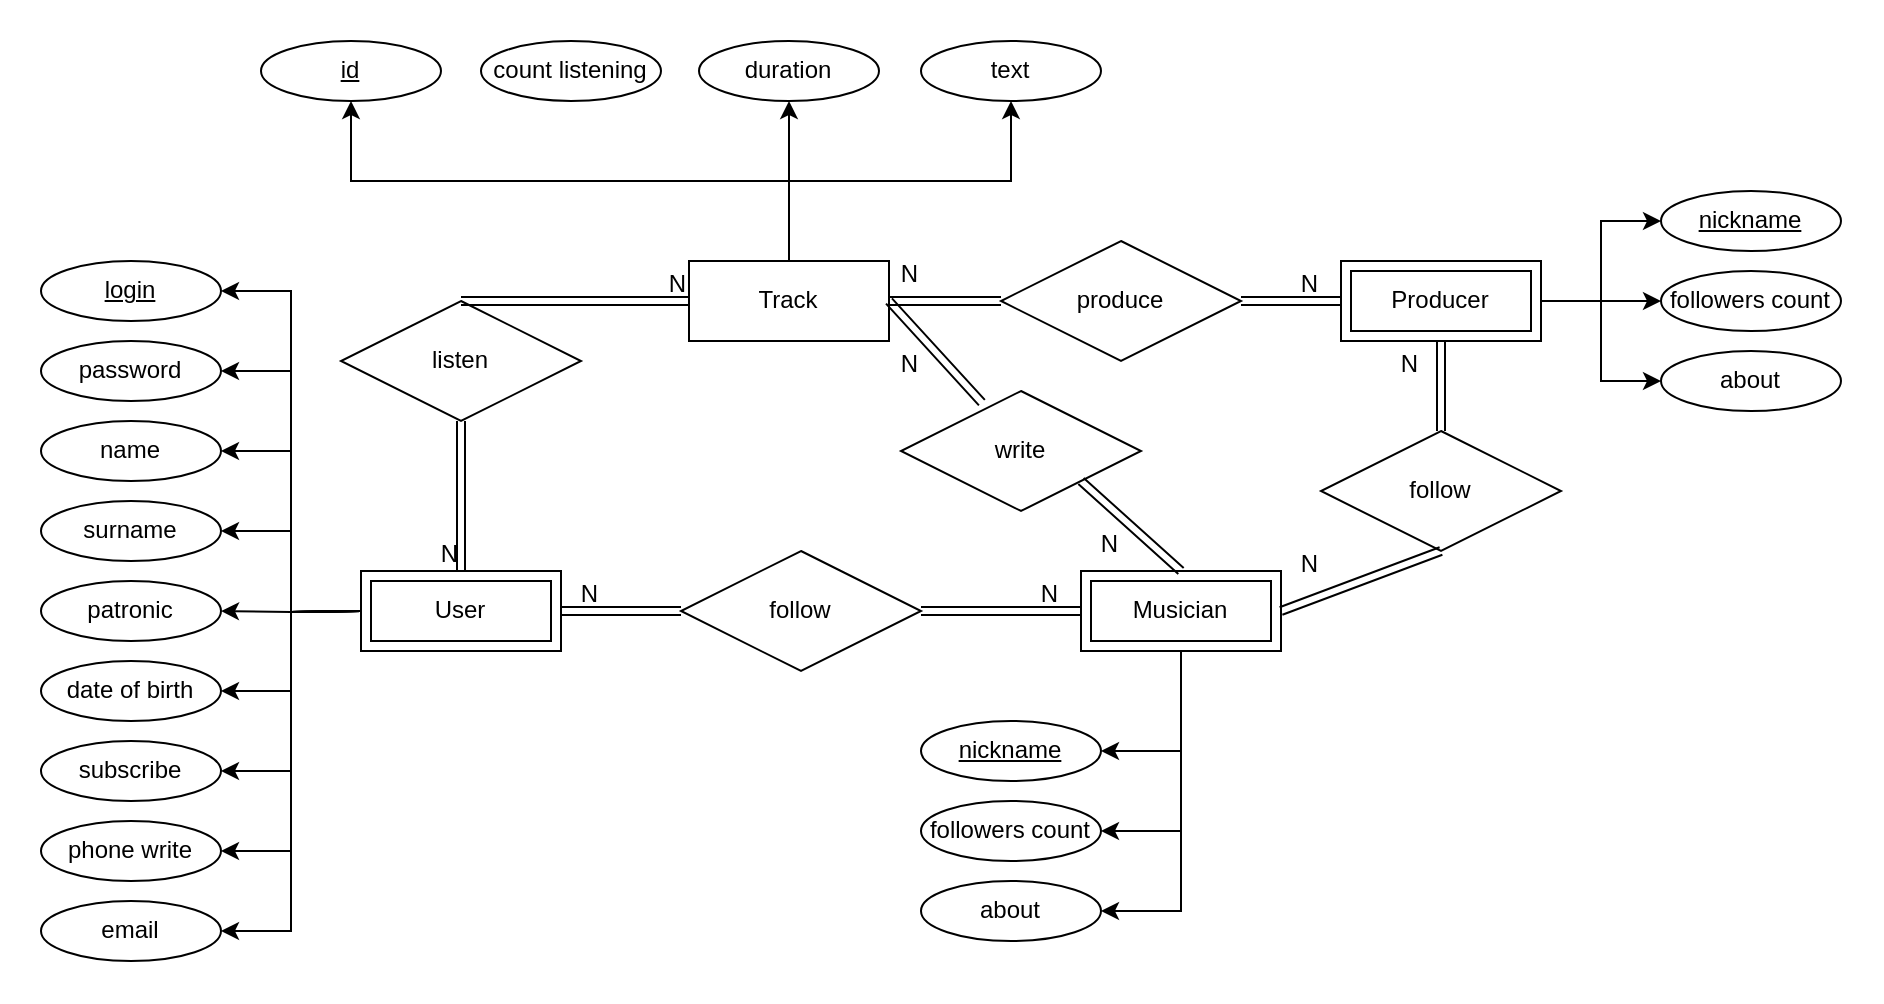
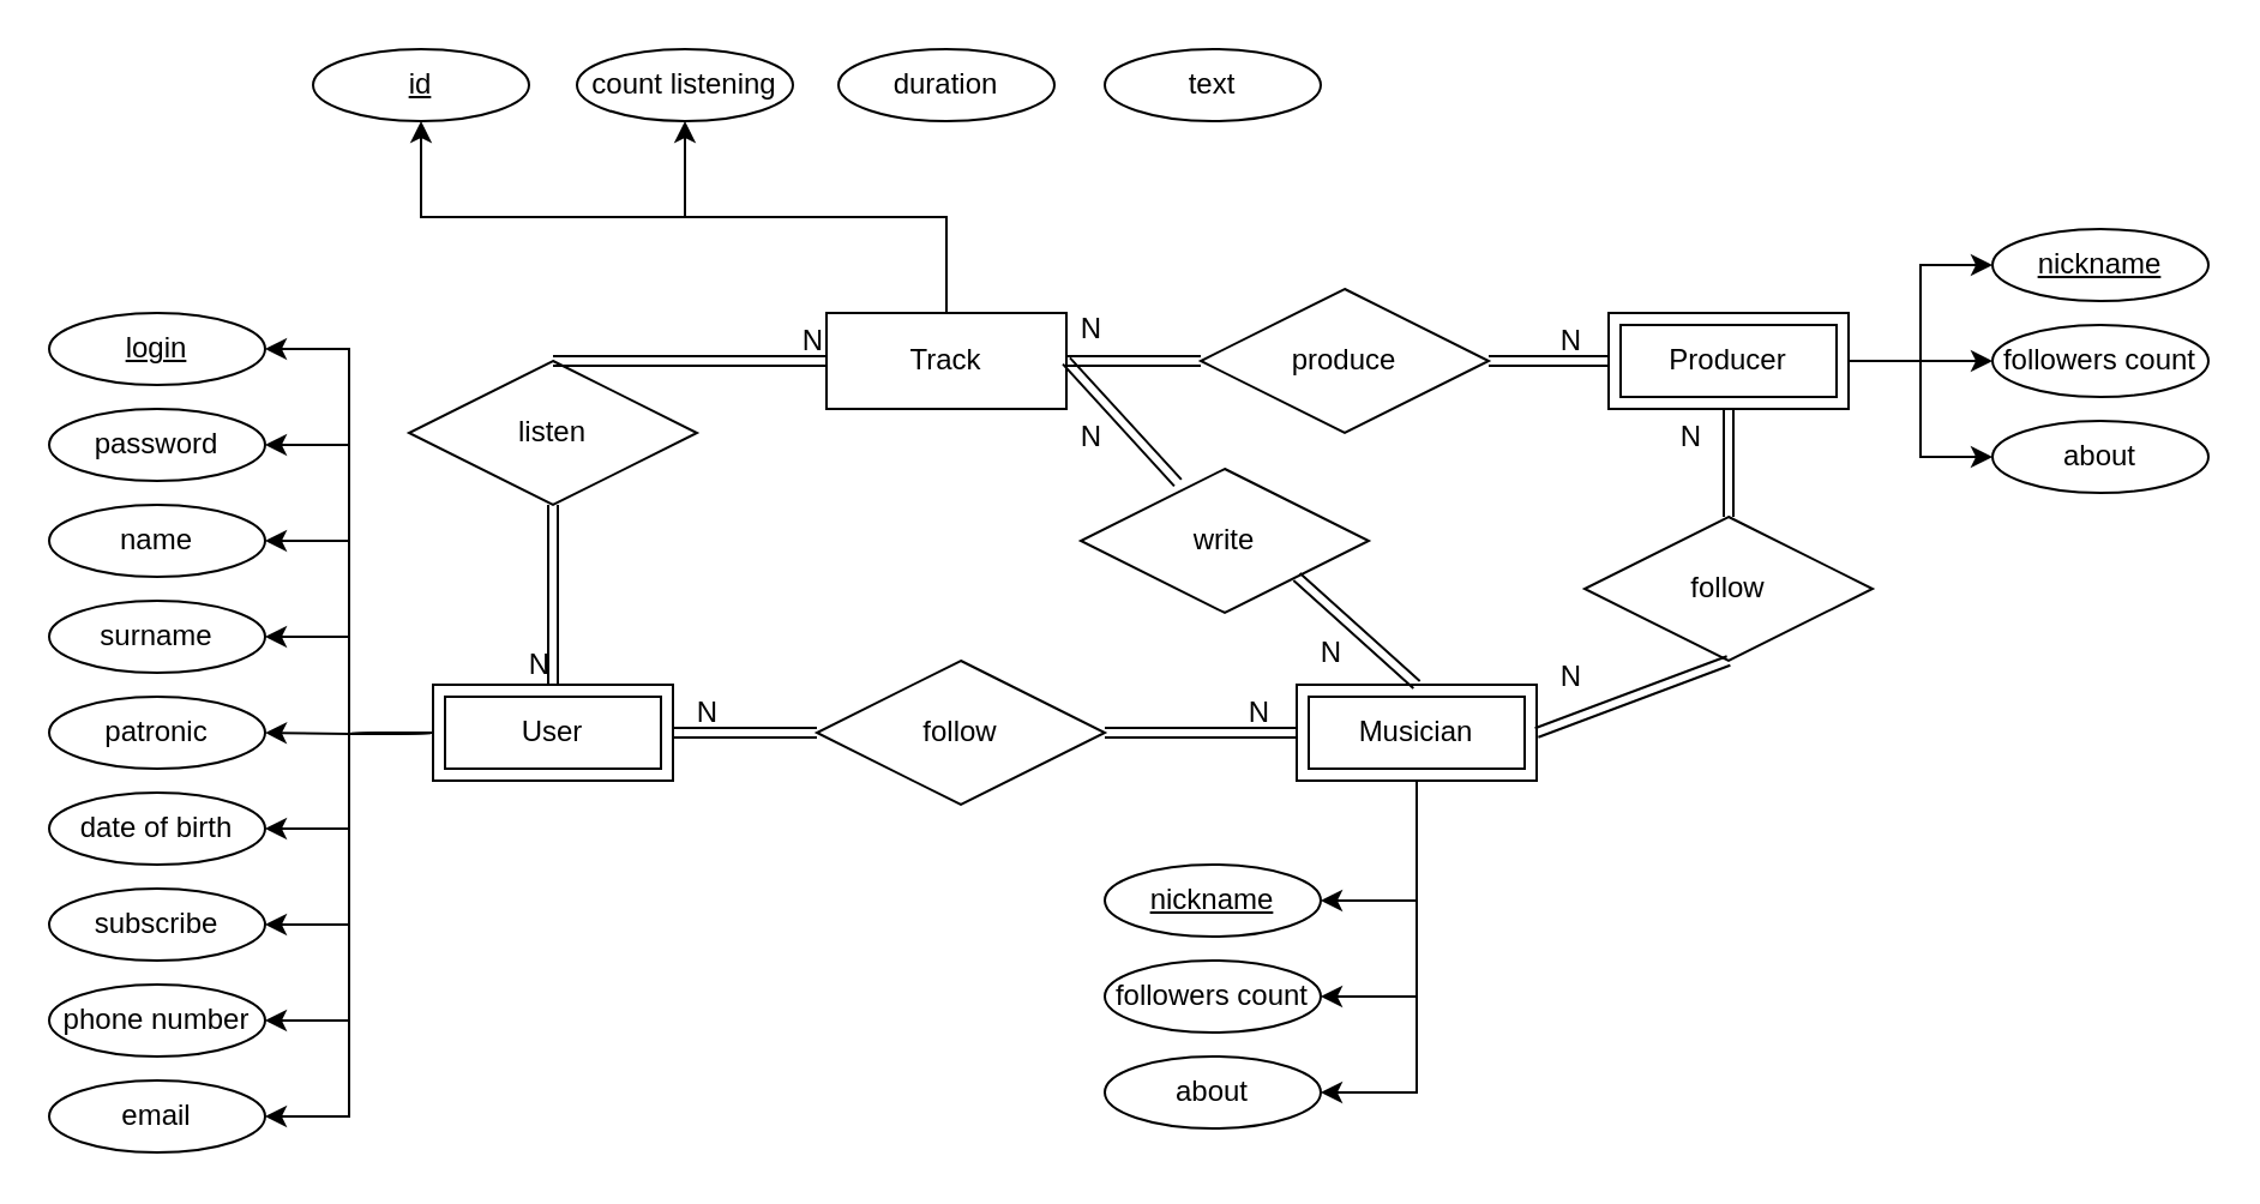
+ <mxCell id="2" style="edgeStyle=orthogonalEdgeStyle;rounded=0;orthogonalLoop=1;jettySize=auto;html=1;exitX=0.5;exitY=0;exitDx=0;exitDy=0;entryX=0.5;entryY=1;entryDx=0;entryDy=0;" parent="1" source="6" target="35" edge="1"><mxGeometry relative="1" as="geometry" /></mxCell>
- <mxCell id="3" style="edgeStyle=orthogonalEdgeStyle;rounded=0;orthogonalLoop=1;jettySize=auto;html=1;exitX=0.5;exitY=0;exitDx=0;exitDy=0;entryX=0.5;entryY=1;entryDx=0;entryDy=0;" parent="1" source="6" target="36" edge="1"><mxGeometry relative="1" as="geometry" /></mxCell>
- <mxCell id="4" style="edgeStyle=orthogonalEdgeStyle;rounded=0;orthogonalLoop=1;jettySize=auto;html=1;exitX=0.5;exitY=0;exitDx=0;exitDy=0;entryX=0.5;entryY=1;entryDx=0;entryDy=0;" parent="1" source="6" target="37" edge="1"><mxGeometry relative="1" as="geometry" /></mxCell>
- <mxCell id="23" value="phone write" style="ellipse;whiteSpace=wrap;html=1;align=center;" parent="1" vertex="1"><mxGeometry x="20" y="410" width="90" height="30" as="geometry" /></mxCell>
+ <mxCell id="23" value="phone number" style="ellipse;whiteSpace=wrap;html=1;align=center;" parent="1" vertex="1"><mxGeometry x="20" y="410" width="90" height="30" as="geometry" /></mxCell>
